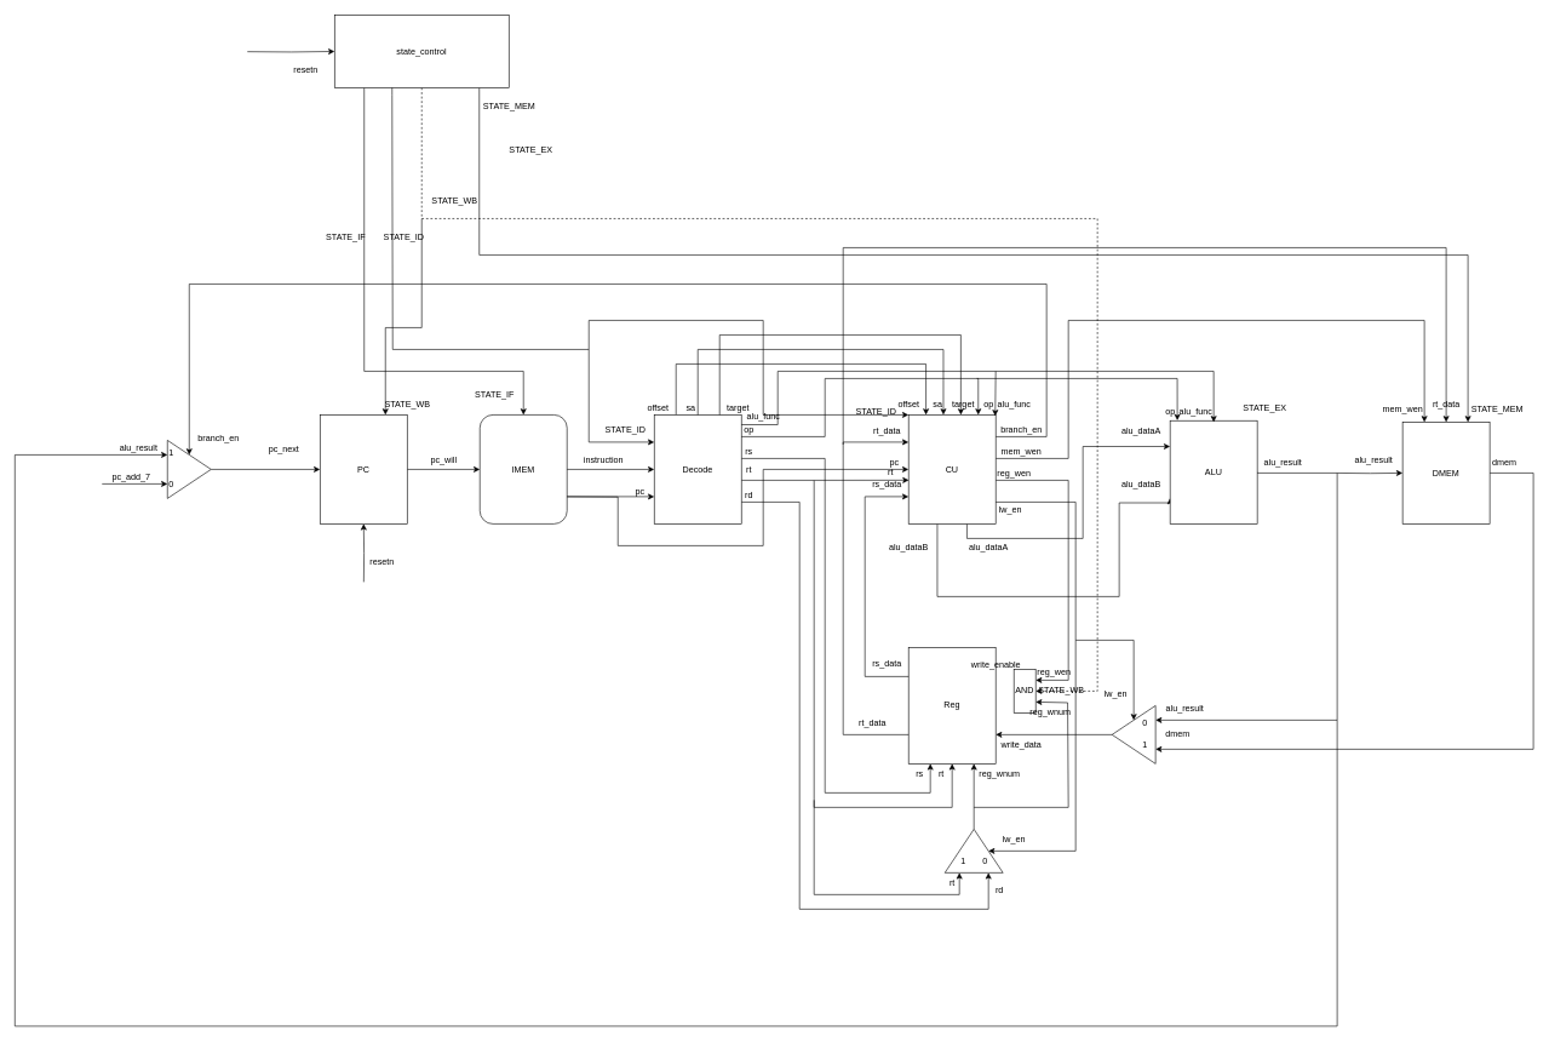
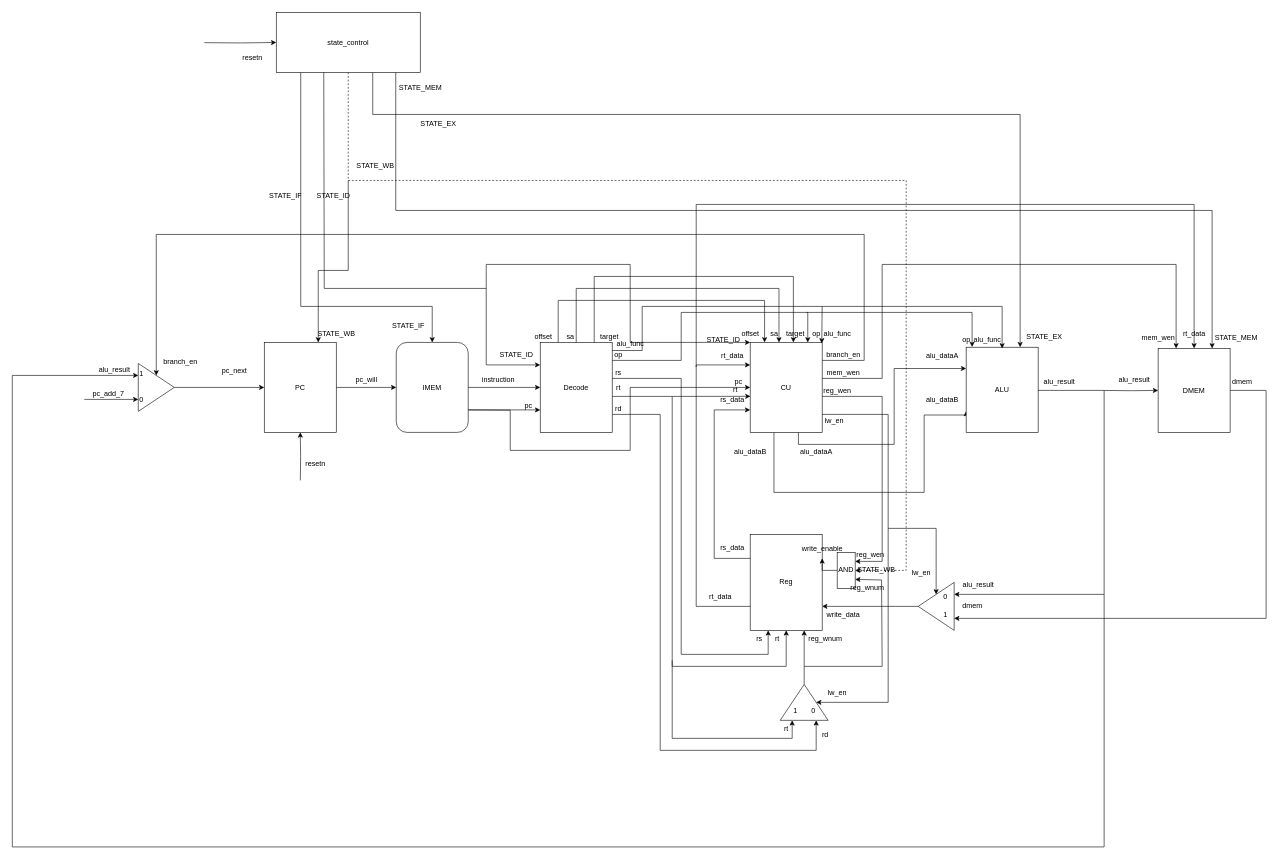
+ <mxCell id="102" style="edgeStyle=orthogonalEdgeStyle;rounded=0;orthogonalLoop=1;jettySize=auto;html=1;exitX=0.67;exitY=1;exitDx=0;exitDy=0;exitPerimeter=0;entryX=0.75;entryY=0;entryDx=0;entryDy=0;" parent="1" source="106" target="44" edge="1"><mxGeometry relative="1" as="geometry"><Array as="points"><mxPoint x="621" y="190" /><mxPoint x="1700" y="190" /></Array></mxGeometry></mxCell>
+ <mxCell id="98" style="edgeStyle=orthogonalEdgeStyle;rounded=0;orthogonalLoop=1;jettySize=auto;html=1;exitX=0;exitY=0.5;exitDx=0;exitDy=0;entryX=1;entryY=0.25;entryDx=0;entryDy=0;" parent="1" source="99" target="49" edge="1"><mxGeometry relative="1" as="geometry" /></mxCell>
